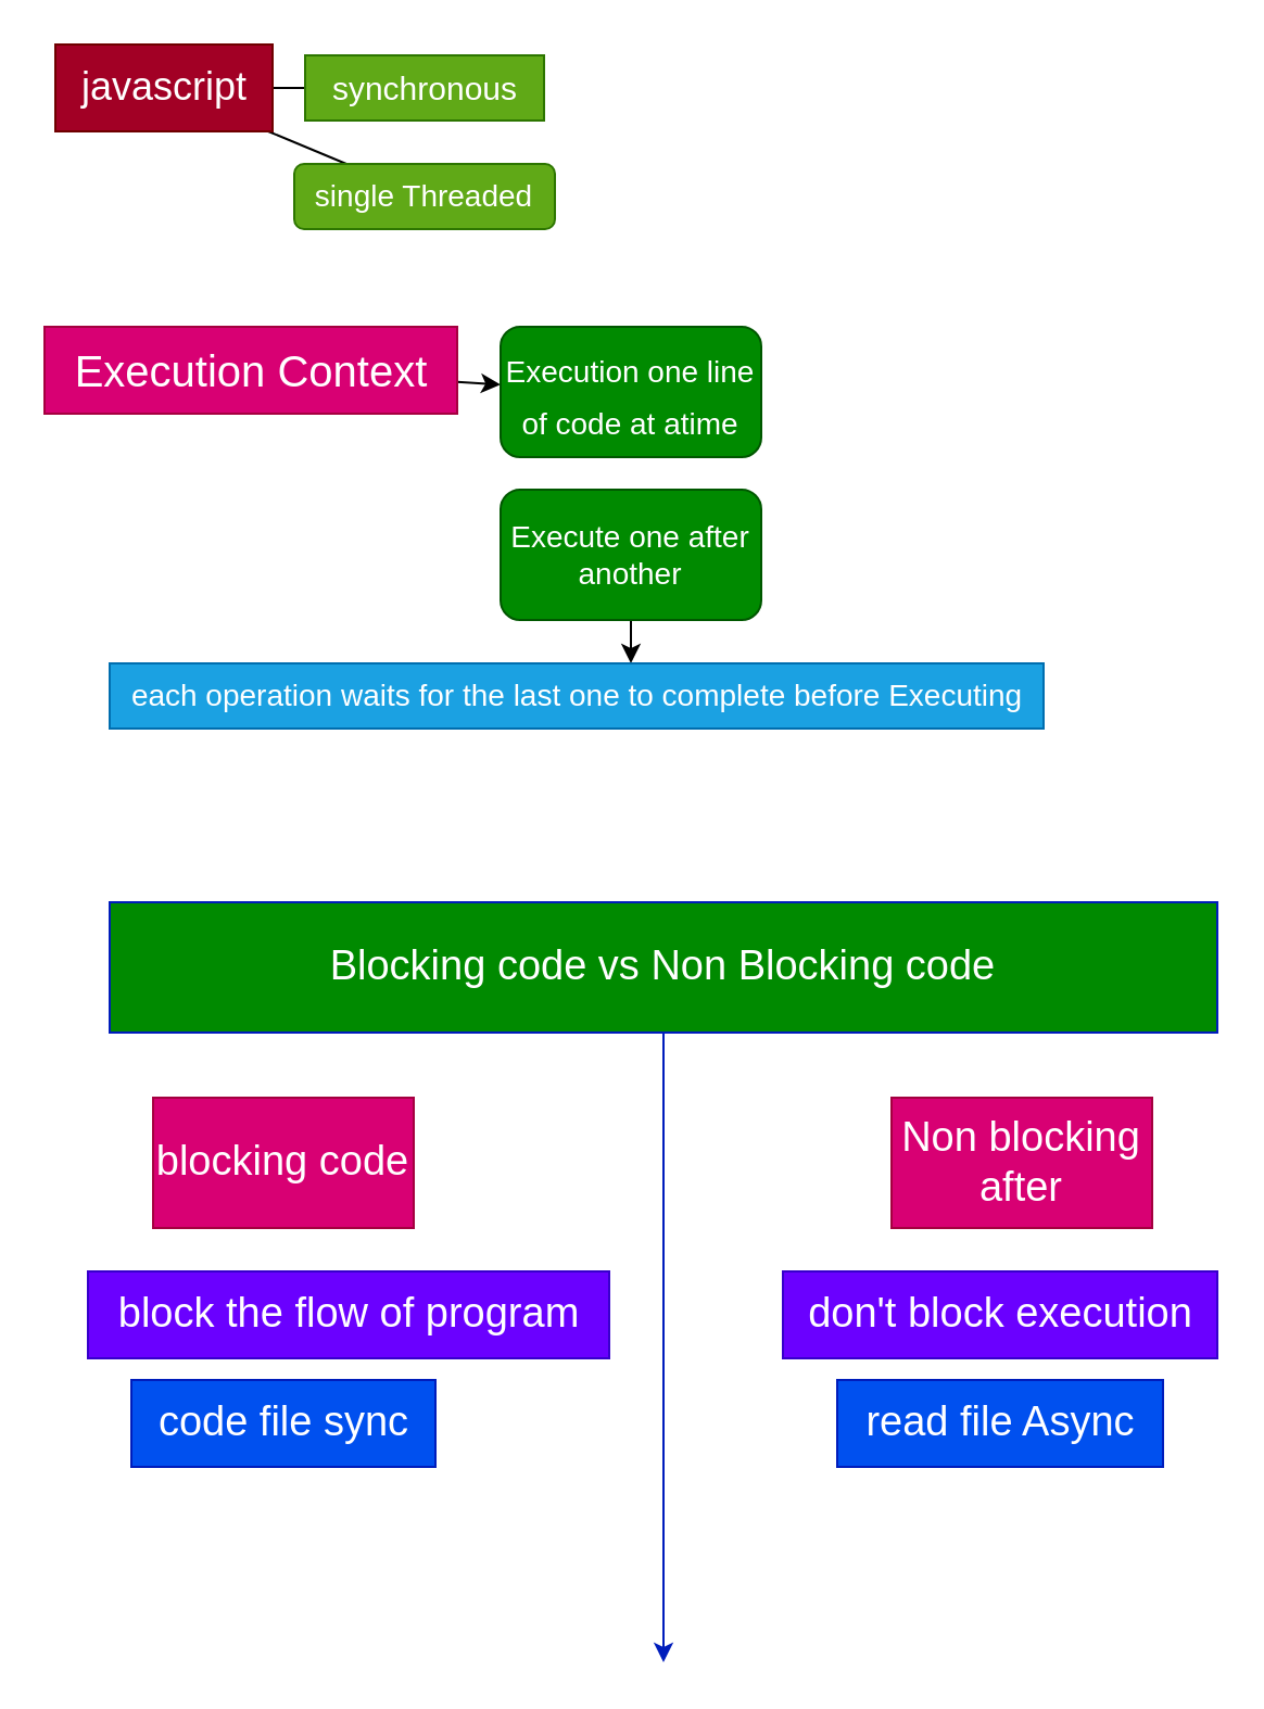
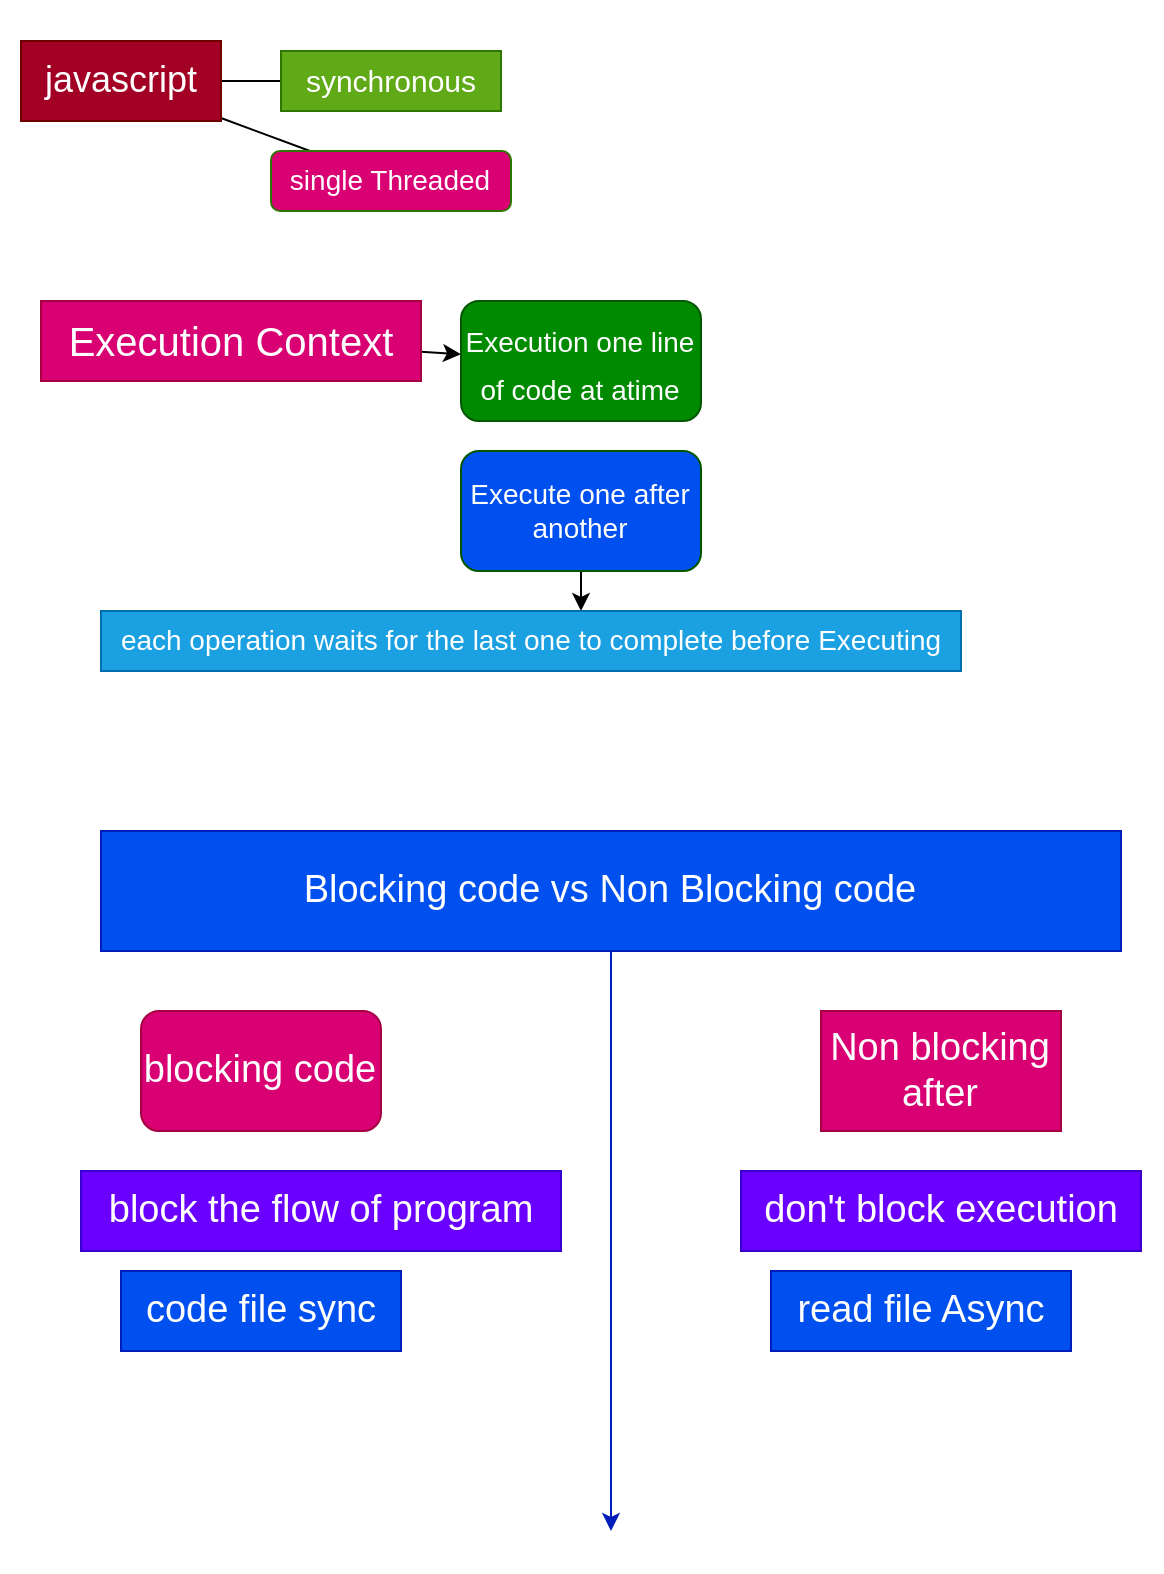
- <mxCell id="4" value="&lt;font style=&quot;font-size: 18px;&quot;&gt;javascript&lt;/font&gt;" style="text;html=1;align=center;verticalAlign=middle;resizable=0;points=[];autosize=1;strokeColor=#6F0000;fillColor=#a20025;fontColor=#ffffff;" vertex="1" parent="1"><mxGeometry x="25" y="20" width="100" height="40" as="geometry" /></mxCell>
+ <mxCell id="4" value="&lt;font style=&quot;font-size: 18px;&quot;&gt;javascript&lt;/font&gt;" style="text;html=1;align=center;verticalAlign=middle;resizable=0;points=[];autosize=1;strokeColor=#6F0000;fillColor=#a20025;fontColor=#ffffff;" vertex="1" parent="1"><mxGeometry x="10" y="20" width="100" height="40" as="geometry" /></mxCell>
- <mxCell id="6" value="&lt;font style=&quot;font-size: 14px;&quot;&gt;single Threaded&lt;/font&gt;" style="rounded=1;whiteSpace=wrap;html=1;fillColor=#60a917;strokeColor=#2D7600;fontColor=#ffffff;" vertex="1" parent="1"><mxGeometry x="135" y="75" width="120" height="30" as="geometry" /></mxCell>
+ <mxCell id="6" value="&lt;font style=&quot;font-size: 14px;&quot;&gt;single Threaded&lt;/font&gt;" style="rounded=1;whiteSpace=wrap;html=1;fillColor=#d80073;strokeColor=#2D7600;fontColor=#ffffff;" vertex="1" parent="1"><mxGeometry x="135" y="75" width="120" height="30" as="geometry" /></mxCell>
- <mxCell id="11" value="Execute one after another" style="rounded=1;whiteSpace=wrap;html=1;fontSize=14;fillColor=#008a00;fontColor=#ffffff;strokeColor=#005700;" vertex="1" parent="1"><mxGeometry x="230" y="225" width="120" height="60" as="geometry" /></mxCell>
+ <mxCell id="11" value="Execute one after another" style="rounded=1;whiteSpace=wrap;html=1;fontSize=14;fillColor=#0050ef;fontColor=#ffffff;strokeColor=#005700;" vertex="1" parent="1"><mxGeometry x="230" y="225" width="120" height="60" as="geometry" /></mxCell>
- <mxCell id="14" value="&lt;font style=&quot;font-size: 19px;&quot;&gt;Blocking code vs Non Blocking code&lt;/font&gt;" style="whiteSpace=wrap;html=1;fontSize=14;fillColor=#008a00;fontColor=#ffffff;strokeColor=#001DBC;" vertex="1" parent="1"><mxGeometry x="50" y="415" width="510" height="60" as="geometry" /></mxCell>
+ <mxCell id="14" value="&lt;font style=&quot;font-size: 19px;&quot;&gt;Blocking code vs Non Blocking code&lt;/font&gt;" style="whiteSpace=wrap;html=1;fontSize=14;fillColor=#0050ef;fontColor=#ffffff;strokeColor=#001DBC;" vertex="1" parent="1"><mxGeometry x="50" y="415" width="510" height="60" as="geometry" /></mxCell>
- <mxCell id="15" value="blocking code" style="whiteSpace=wrap;html=1;fontSize=19;fillColor=#d80073;fontColor=#ffffff;strokeColor=#A50040;" vertex="1" parent="1"><mxGeometry x="70" y="505" width="120" height="60" as="geometry" /></mxCell>
+ <mxCell id="15" value="blocking code" style="whiteSpace=wrap;html=1;fontSize=19;fillColor=#d80073;fontColor=#ffffff;strokeColor=#A50040;rounded=1;" vertex="1" parent="1"><mxGeometry x="70" y="505" width="120" height="60" as="geometry" /></mxCell>
- <mxCell id="18" value="don't block execution" style="text;html=1;align=center;verticalAlign=middle;resizable=0;points=[];autosize=1;strokeColor=#3700CC;fillColor=#6a00ff;fontSize=19;fontColor=#ffffff;" vertex="1" parent="1"><mxGeometry x="360" y="585" width="200" height="40" as="geometry" /></mxCell>
+ <mxCell id="18" value="don't block execution" style="text;html=1;align=center;verticalAlign=middle;resizable=0;points=[];autosize=1;strokeColor=#3700CC;fillColor=#6a00ff;fontSize=19;fontColor=#ffffff;" vertex="1" parent="1"><mxGeometry x="370" y="585" width="200" height="40" as="geometry" /></mxCell>
